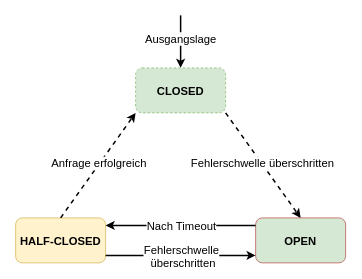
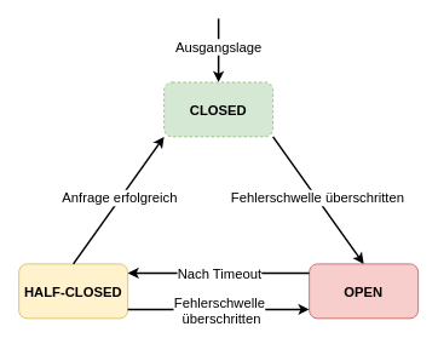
- <mxCell id="7" value="" style="endArrow=classic;html=1;rounded=0;exitX=1;exitY=1;exitDx=0;exitDy=0;entryX=0.5;entryY=0;entryDx=0;entryDy=0;strokeWidth=2;fontSize=15;dashed=1;" edge="1" parent="1" source="4" target="2"><mxGeometry width="50" height="50" relative="1" as="geometry"><mxPoint x="260" y="466" as="sourcePoint" /><mxPoint x="310" y="416" as="targetPoint" /><Array as="points" /></mxGeometry></mxCell>
+ <mxCell id="7" value="" style="endArrow=classic;html=1;rounded=0;exitX=1;exitY=1;exitDx=0;exitDy=0;entryX=0.5;entryY=0;entryDx=0;entryDy=0;strokeWidth=2;fontSize=15;" edge="1" parent="1" source="4" target="2"><mxGeometry width="50" height="50" relative="1" as="geometry"><mxPoint x="260" y="466" as="sourcePoint" /><mxPoint x="310" y="416" as="targetPoint" /><Array as="points" /></mxGeometry></mxCell>
- <mxCell id="5" value="" style="endArrow=classic;html=1;rounded=0;entryX=0;entryY=1;entryDx=0;entryDy=0;exitX=0.5;exitY=0;exitDx=0;exitDy=0;strokeWidth=2;fontSize=15;dashed=1;" edge="1" parent="1" source="3" target="4"><mxGeometry width="50" height="50" relative="1" as="geometry"><mxPoint x="460" y="246" as="sourcePoint" /><mxPoint x="320" y="386" as="targetPoint" /><Array as="points" /></mxGeometry></mxCell>
+ <mxCell id="5" value="" style="endArrow=classic;html=1;rounded=0;entryX=0;entryY=1;entryDx=0;entryDy=0;exitX=0.5;exitY=0;exitDx=0;exitDy=0;strokeWidth=2;fontSize=15;" edge="1" parent="1" source="3" target="4"><mxGeometry width="50" height="50" relative="1" as="geometry"><mxPoint x="460" y="246" as="sourcePoint" /><mxPoint x="320" y="386" as="targetPoint" /><Array as="points" /></mxGeometry></mxCell>
- <mxCell id="2" value="&lt;b style=&quot;font-size: 15px;&quot;&gt;OPEN&lt;/b&gt;" style="rounded=1;whiteSpace=wrap;html=1;fillColor=#d5e8d4;strokeColor=#b85450;fontSize=15;" vertex="1" parent="1"><mxGeometry x="340" y="290" width="120" height="60" as="geometry" /></mxCell>
+ <mxCell id="2" value="&lt;b style=&quot;font-size: 15px;&quot;&gt;OPEN&lt;/b&gt;" style="rounded=1;whiteSpace=wrap;html=1;fillColor=#f8cecc;strokeColor=#b85450;fontSize=15;" vertex="1" parent="1"><mxGeometry x="340" y="290" width="120" height="60" as="geometry" /></mxCell>
